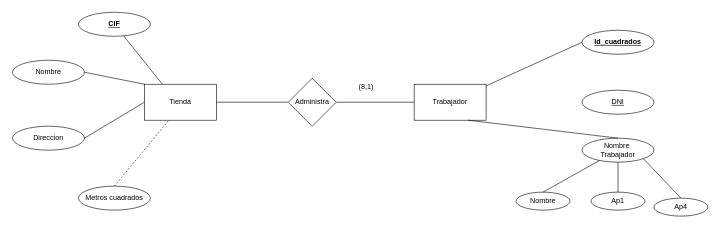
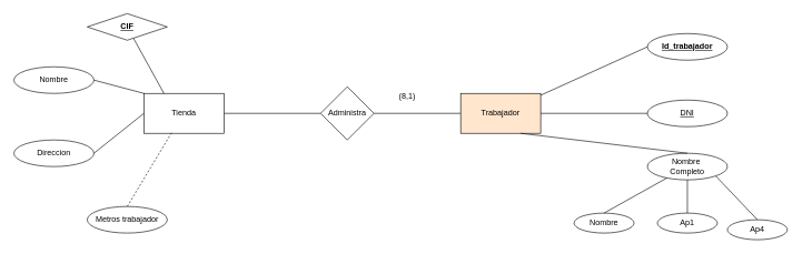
- <mxCell id="7" value="&lt;b&gt;&lt;u&gt;CIF&lt;/u&gt;&lt;/b&gt;" style="ellipse;whiteSpace=wrap;html=1;" vertex="1" parent="1"><mxGeometry x="130" y="20" width="120" height="40" as="geometry" /></mxCell>
+ <mxCell id="7" value="&lt;b&gt;&lt;u&gt;CIF&lt;/u&gt;&lt;/b&gt;" style="rhombus;whiteSpace=wrap;html=1;" vertex="1" parent="1"><mxGeometry x="130" y="20" width="120" height="40" as="geometry" /></mxCell>
- <mxCell id="13" value="&lt;u&gt;&lt;b&gt;Id_cuadrados&lt;/b&gt;&lt;/u&gt;" style="ellipse;whiteSpace=wrap;html=1;" vertex="1" parent="1"><mxGeometry x="970" y="50" width="120" height="40" as="geometry" /></mxCell>
+ <mxCell id="13" value="&lt;u&gt;&lt;b&gt;Id_trabajador&lt;/b&gt;&lt;/u&gt;" style="ellipse;whiteSpace=wrap;html=1;" vertex="1" parent="1"><mxGeometry x="970" y="50" width="120" height="40" as="geometry" /></mxCell>
- <mxCell id="3" value="Tienda" style="rounded=0;whiteSpace=wrap;html=1;" vertex="1" parent="1"><mxGeometry x="240" y="140" width="120" height="60" as="geometry" /></mxCell>
+ <mxCell id="3" value="Tienda" style="rounded=0;whiteSpace=wrap;html=1;" vertex="1" parent="1"><mxGeometry x="215" y="140" width="120" height="60" as="geometry" /></mxCell>
- <mxCell id="6" value="Trabajador" style="rounded=0;whiteSpace=wrap;html=1;" vertex="1" parent="1"><mxGeometry x="690" y="140" width="120" height="60" as="geometry" /></mxCell>
+ <mxCell id="6" value="Trabajador" style="rounded=0;whiteSpace=wrap;html=1;fillColor=#ffe6cc;" vertex="1" parent="1"><mxGeometry x="690" y="140" width="120" height="60" as="geometry" /></mxCell>
+ <mxCell id="21" value="" style="endArrow=none;html=1;entryX=0;entryY=0.5;entryDx=0;entryDy=0;exitX=1;exitY=0.5;exitDx=0;exitDy=0;" edge="1" parent="1" source="6" target="9"><mxGeometry width="50" height="50" relative="1" as="geometry"><mxPoint x="730" y="210" as="sourcePoint" /><mxPoint x="820" y="260" as="targetPoint" /></mxGeometry></mxCell>
- <mxCell id="8" value="Nombre&amp;nbsp;&lt;br&gt;Trabajador" style="ellipse;whiteSpace=wrap;html=1;" vertex="1" parent="1"><mxGeometry x="970" y="230" width="120" height="40" as="geometry" /></mxCell>
+ <mxCell id="8" value="Nombre&amp;nbsp;&lt;br&gt;Completo" style="ellipse;whiteSpace=wrap;html=1;" vertex="1" parent="1"><mxGeometry x="970" y="230" width="120" height="40" as="geometry" /></mxCell>
- <mxCell id="12" value="Metros cuadrados" style="ellipse;whiteSpace=wrap;html=1;" vertex="1" parent="1"><mxGeometry x="130" y="310" width="120" height="40" as="geometry" /></mxCell>
+ <mxCell id="12" value="Metros trabajador" style="ellipse;whiteSpace=wrap;html=1;" vertex="1" parent="1"><mxGeometry x="130" y="310" width="120" height="40" as="geometry" /></mxCell>
